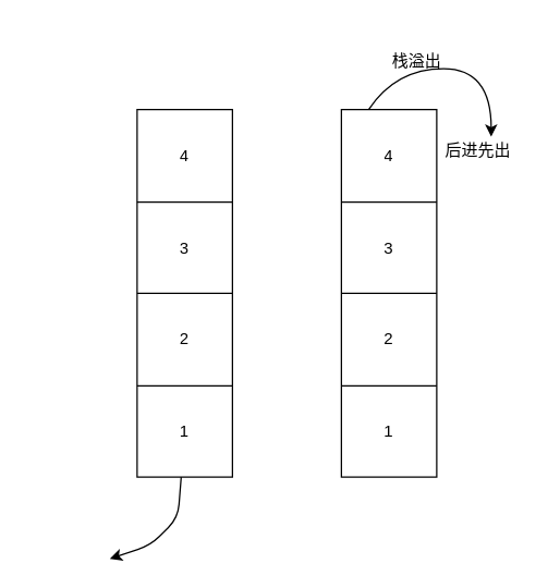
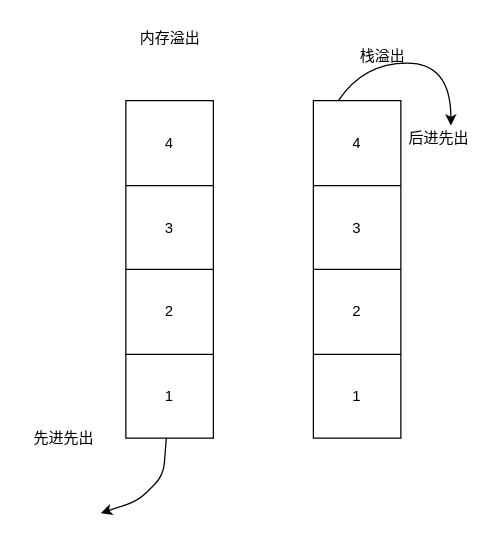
+ <mxCell id="20" value="内存溢出" style="text;html=1;align=center;verticalAlign=middle;resizable=0;points=[];autosize=1;" vertex="1" parent="1"><mxGeometry x="105" y="20" width="60" height="20" as="geometry" /></mxCell>
+ <mxCell id="24" value="先进先出" style="text;html=1;align=center;verticalAlign=middle;resizable=0;points=[];autosize=1;" vertex="1" parent="1"><mxGeometry x="20" y="340" width="60" height="20" as="geometry" /></mxCell>
